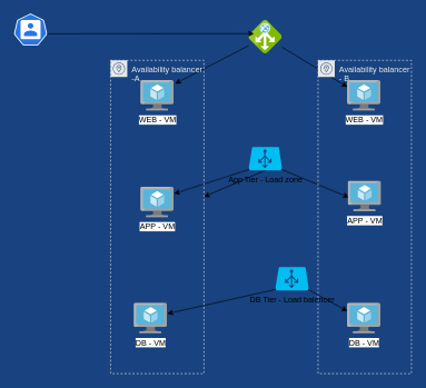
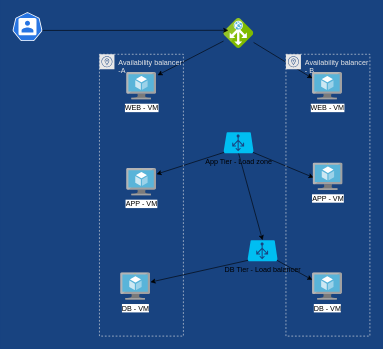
- <mxCell id="7" style="edgeStyle=none;rounded=0;orthogonalLoop=1;jettySize=auto;html=1;exitX=0.5;exitY=1;exitDx=0;exitDy=0;exitPerimeter=0;" edge="1" parent="1" source="9" target="13"><mxGeometry relative="1" as="geometry" /></mxCell>
+ <mxCell id="7" style="edgeStyle=none;rounded=0;orthogonalLoop=1;jettySize=auto;html=1;exitX=0.5;exitY=1;exitDx=0;exitDy=0;exitPerimeter=0;entryX=0.5;entryY=0;entryDx=0;entryDy=0;entryPerimeter=0;" edge="1" parent="1" source="9" target="11"><mxGeometry relative="1" as="geometry" /></mxCell>
